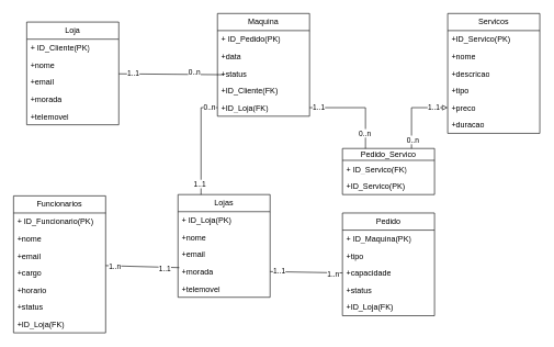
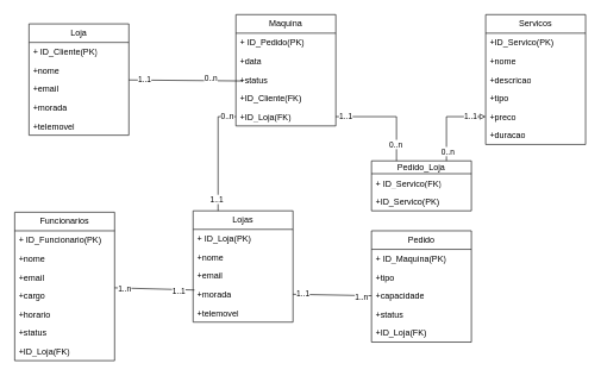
- <mxCell id="44" value="Pedido_Servico" style="swimlane;fontStyle=0;childLayout=stackLayout;horizontal=1;startSize=18;fillColor=none;horizontalStack=0;resizeParent=1;resizeParentMax=0;resizeLast=0;collapsible=1;marginBottom=0;whiteSpace=wrap;html=1;" vertex="1" parent="1"><mxGeometry x="520" y="225" width="140" height="70" as="geometry" /></mxCell>
+ <mxCell id="44" value="Pedido_Loja" style="swimlane;fontStyle=0;childLayout=stackLayout;horizontal=1;startSize=18;fillColor=none;horizontalStack=0;resizeParent=1;resizeParentMax=0;resizeLast=0;collapsible=1;marginBottom=0;whiteSpace=wrap;html=1;" vertex="1" parent="1"><mxGeometry x="520" y="225" width="140" height="70" as="geometry" /></mxCell>
